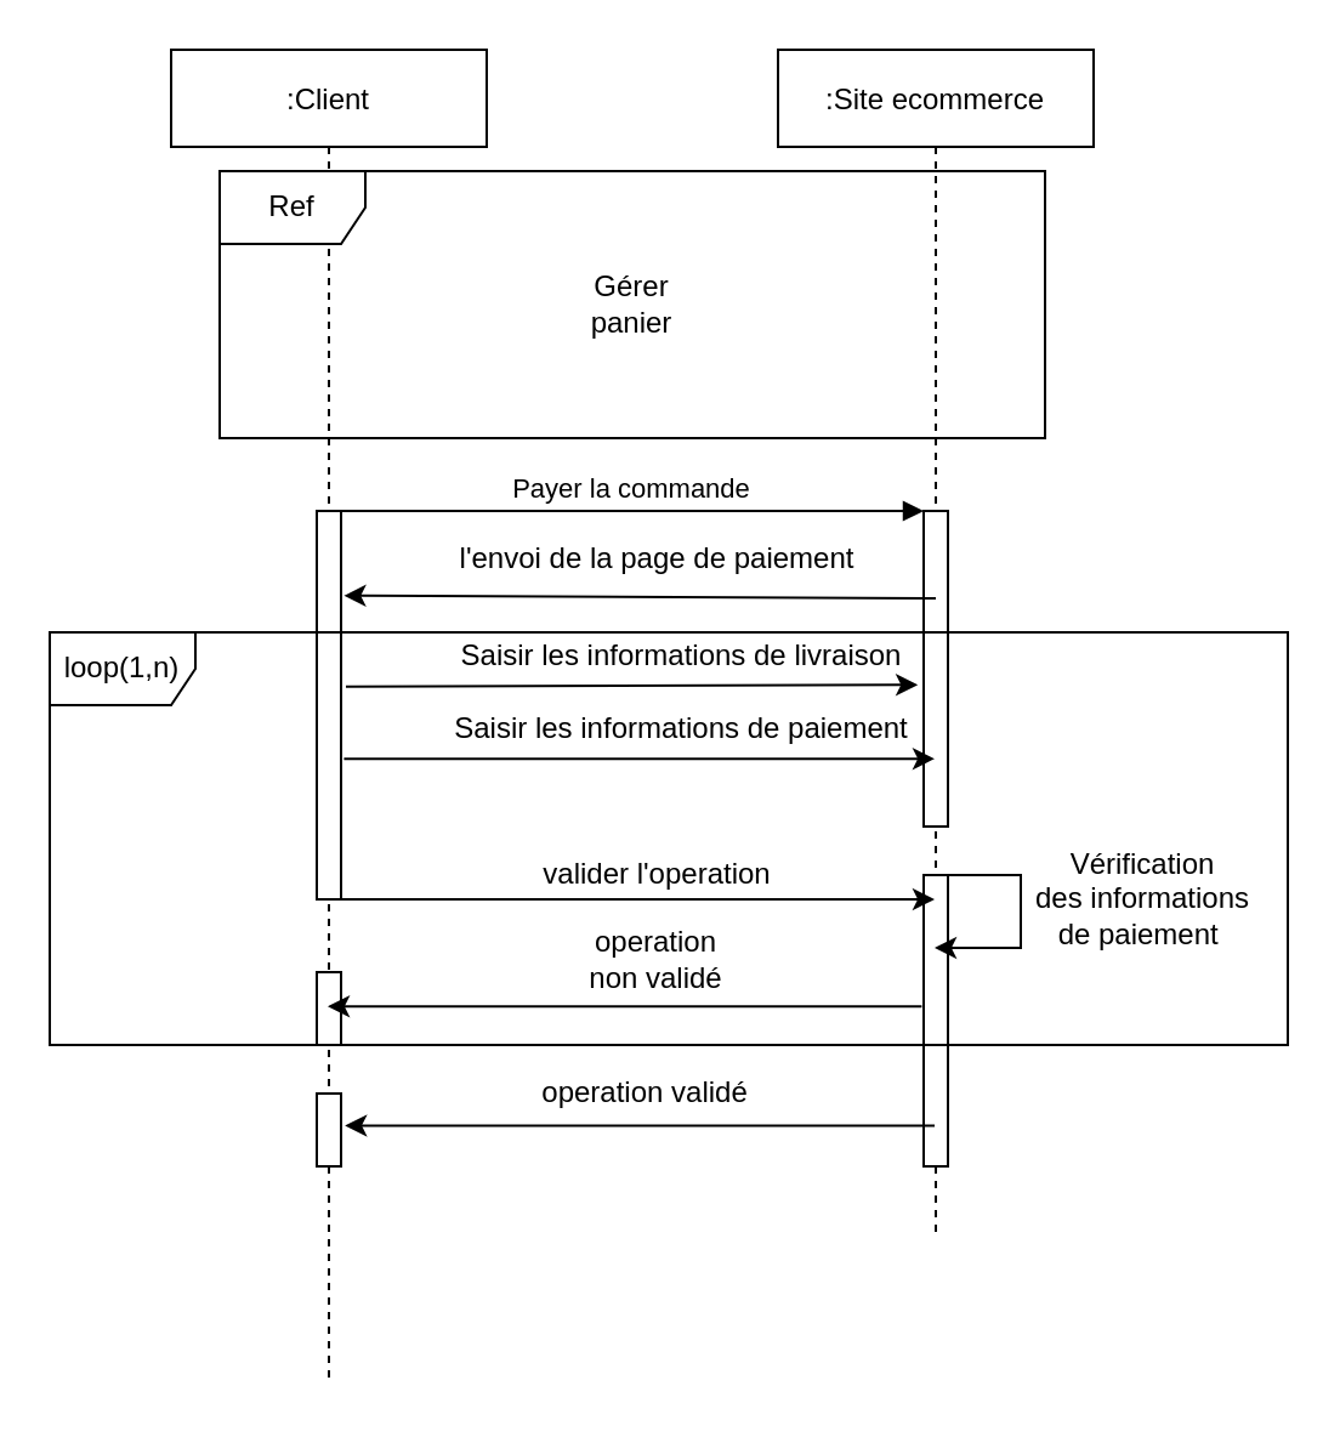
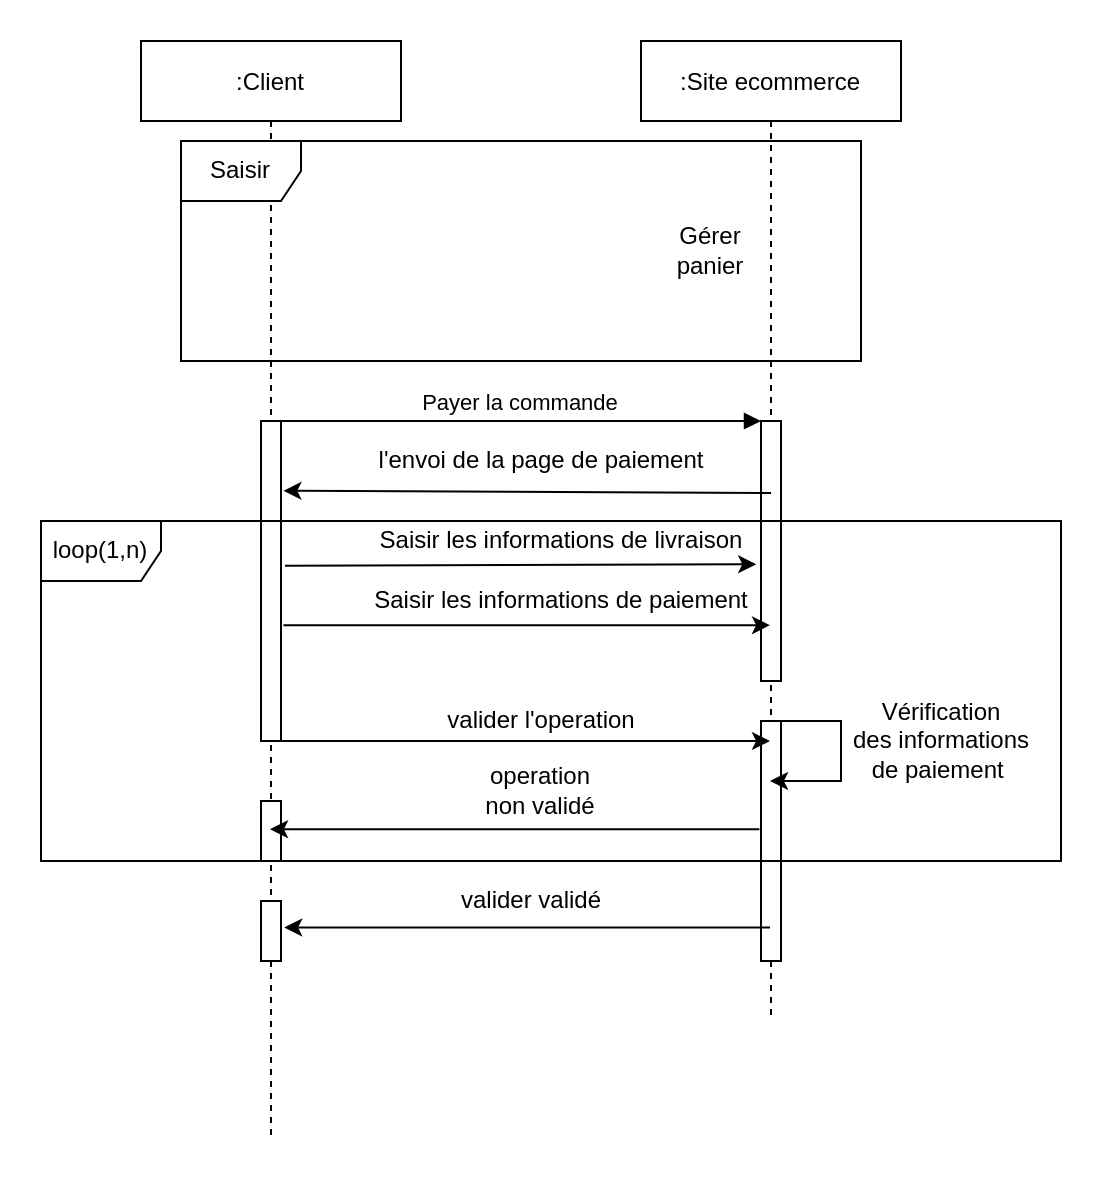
- <mxCell id="7" value="Ref" style="shape=umlFrame;whiteSpace=wrap;html=1;" parent="6" vertex="1"><mxGeometry x="-230" y="50" width="340" height="110" as="geometry" /></mxCell>
+ <mxCell id="7" value="Saisir" style="shape=umlFrame;whiteSpace=wrap;html=1;" parent="6" vertex="1"><mxGeometry x="-230" y="50" width="340" height="110" as="geometry" /></mxCell>
- <mxCell id="10" value="Gérer panier" style="text;html=1;strokeColor=none;fillColor=none;align=center;verticalAlign=middle;whiteSpace=wrap;rounded=0;" parent="6" vertex="1"><mxGeometry x="-90" y="90" width="60" height="30" as="geometry" /></mxCell>
+ <mxCell id="10" value="Gérer panier" style="text;html=1;strokeColor=none;fillColor=none;align=center;verticalAlign=middle;whiteSpace=wrap;rounded=0;" parent="6" vertex="1"><mxGeometry x="5" y="90" width="60" height="30" as="geometry" /></mxCell>
- <mxCell id="25" value="operation validé" style="text;html=1;align=center;verticalAlign=middle;resizable=0;points=[];autosize=1;strokeColor=none;fillColor=none;" parent="1" vertex="1"><mxGeometry x="215" y="440" width="100" height="20" as="geometry" /></mxCell>
+ <mxCell id="25" value="valider validé" style="text;html=1;align=center;verticalAlign=middle;resizable=0;points=[];autosize=1;strokeColor=none;fillColor=none;" parent="1" vertex="1"><mxGeometry x="215" y="440" width="100" height="20" as="geometry" /></mxCell>
